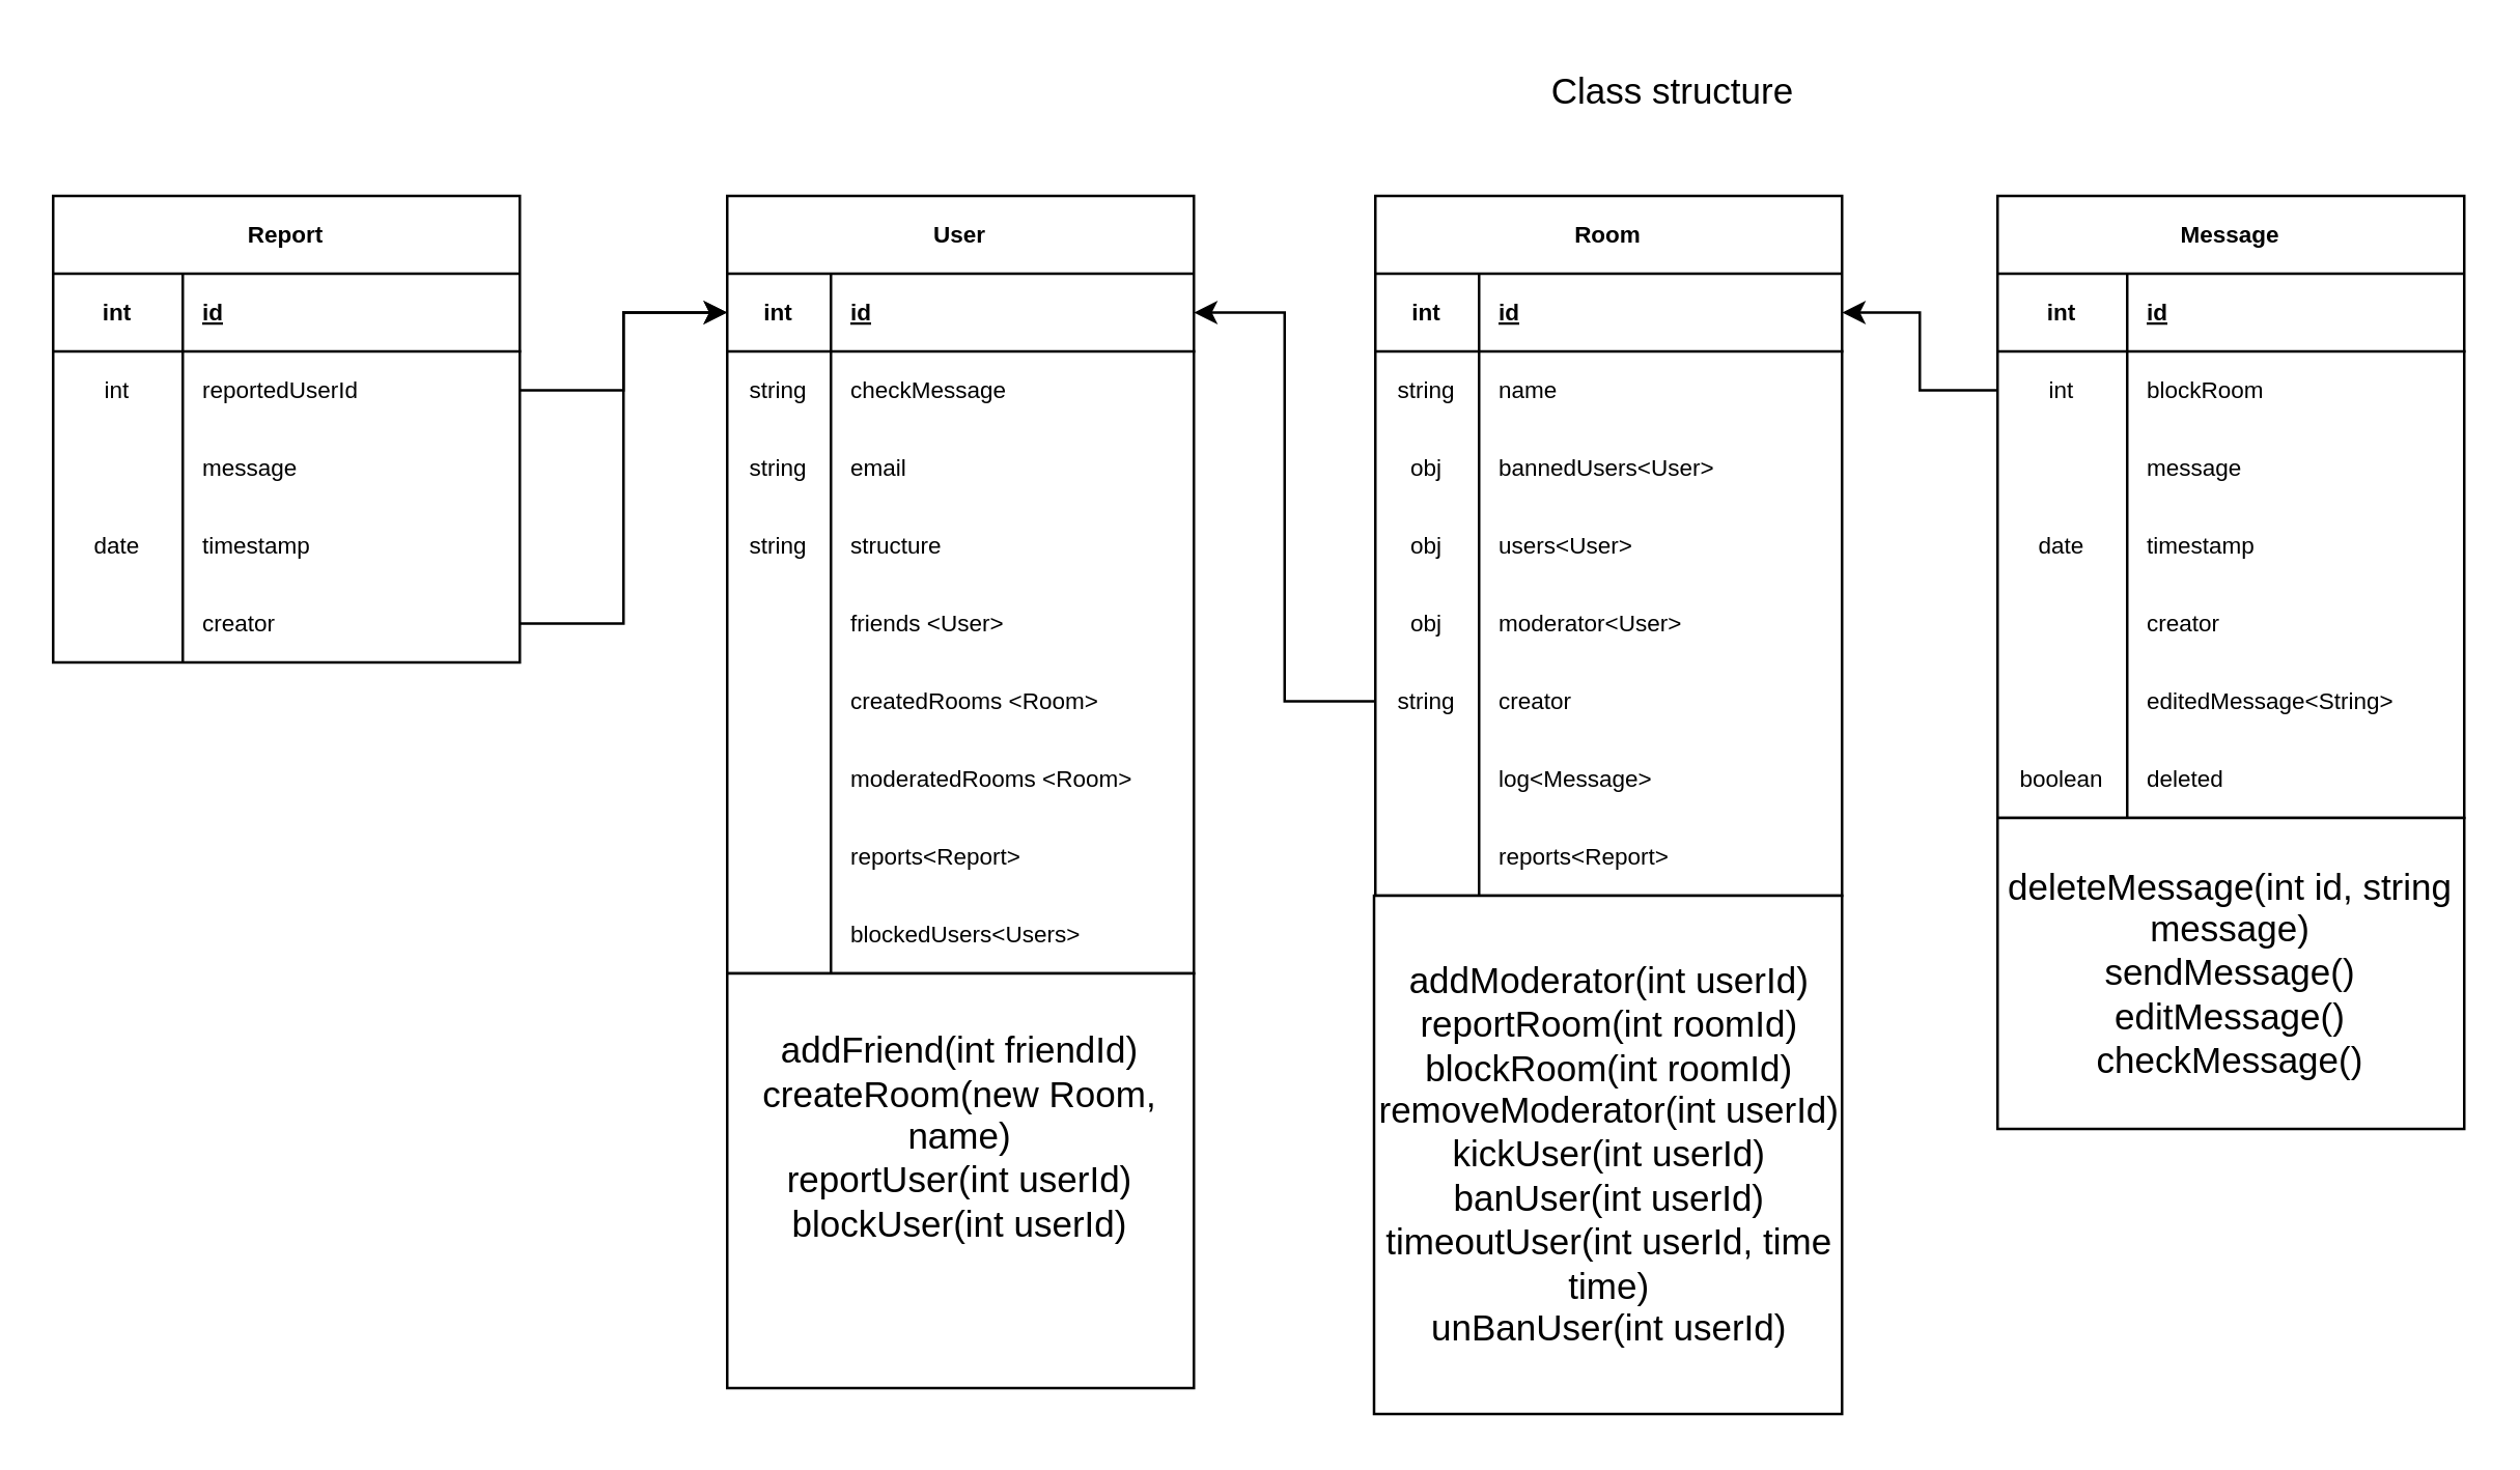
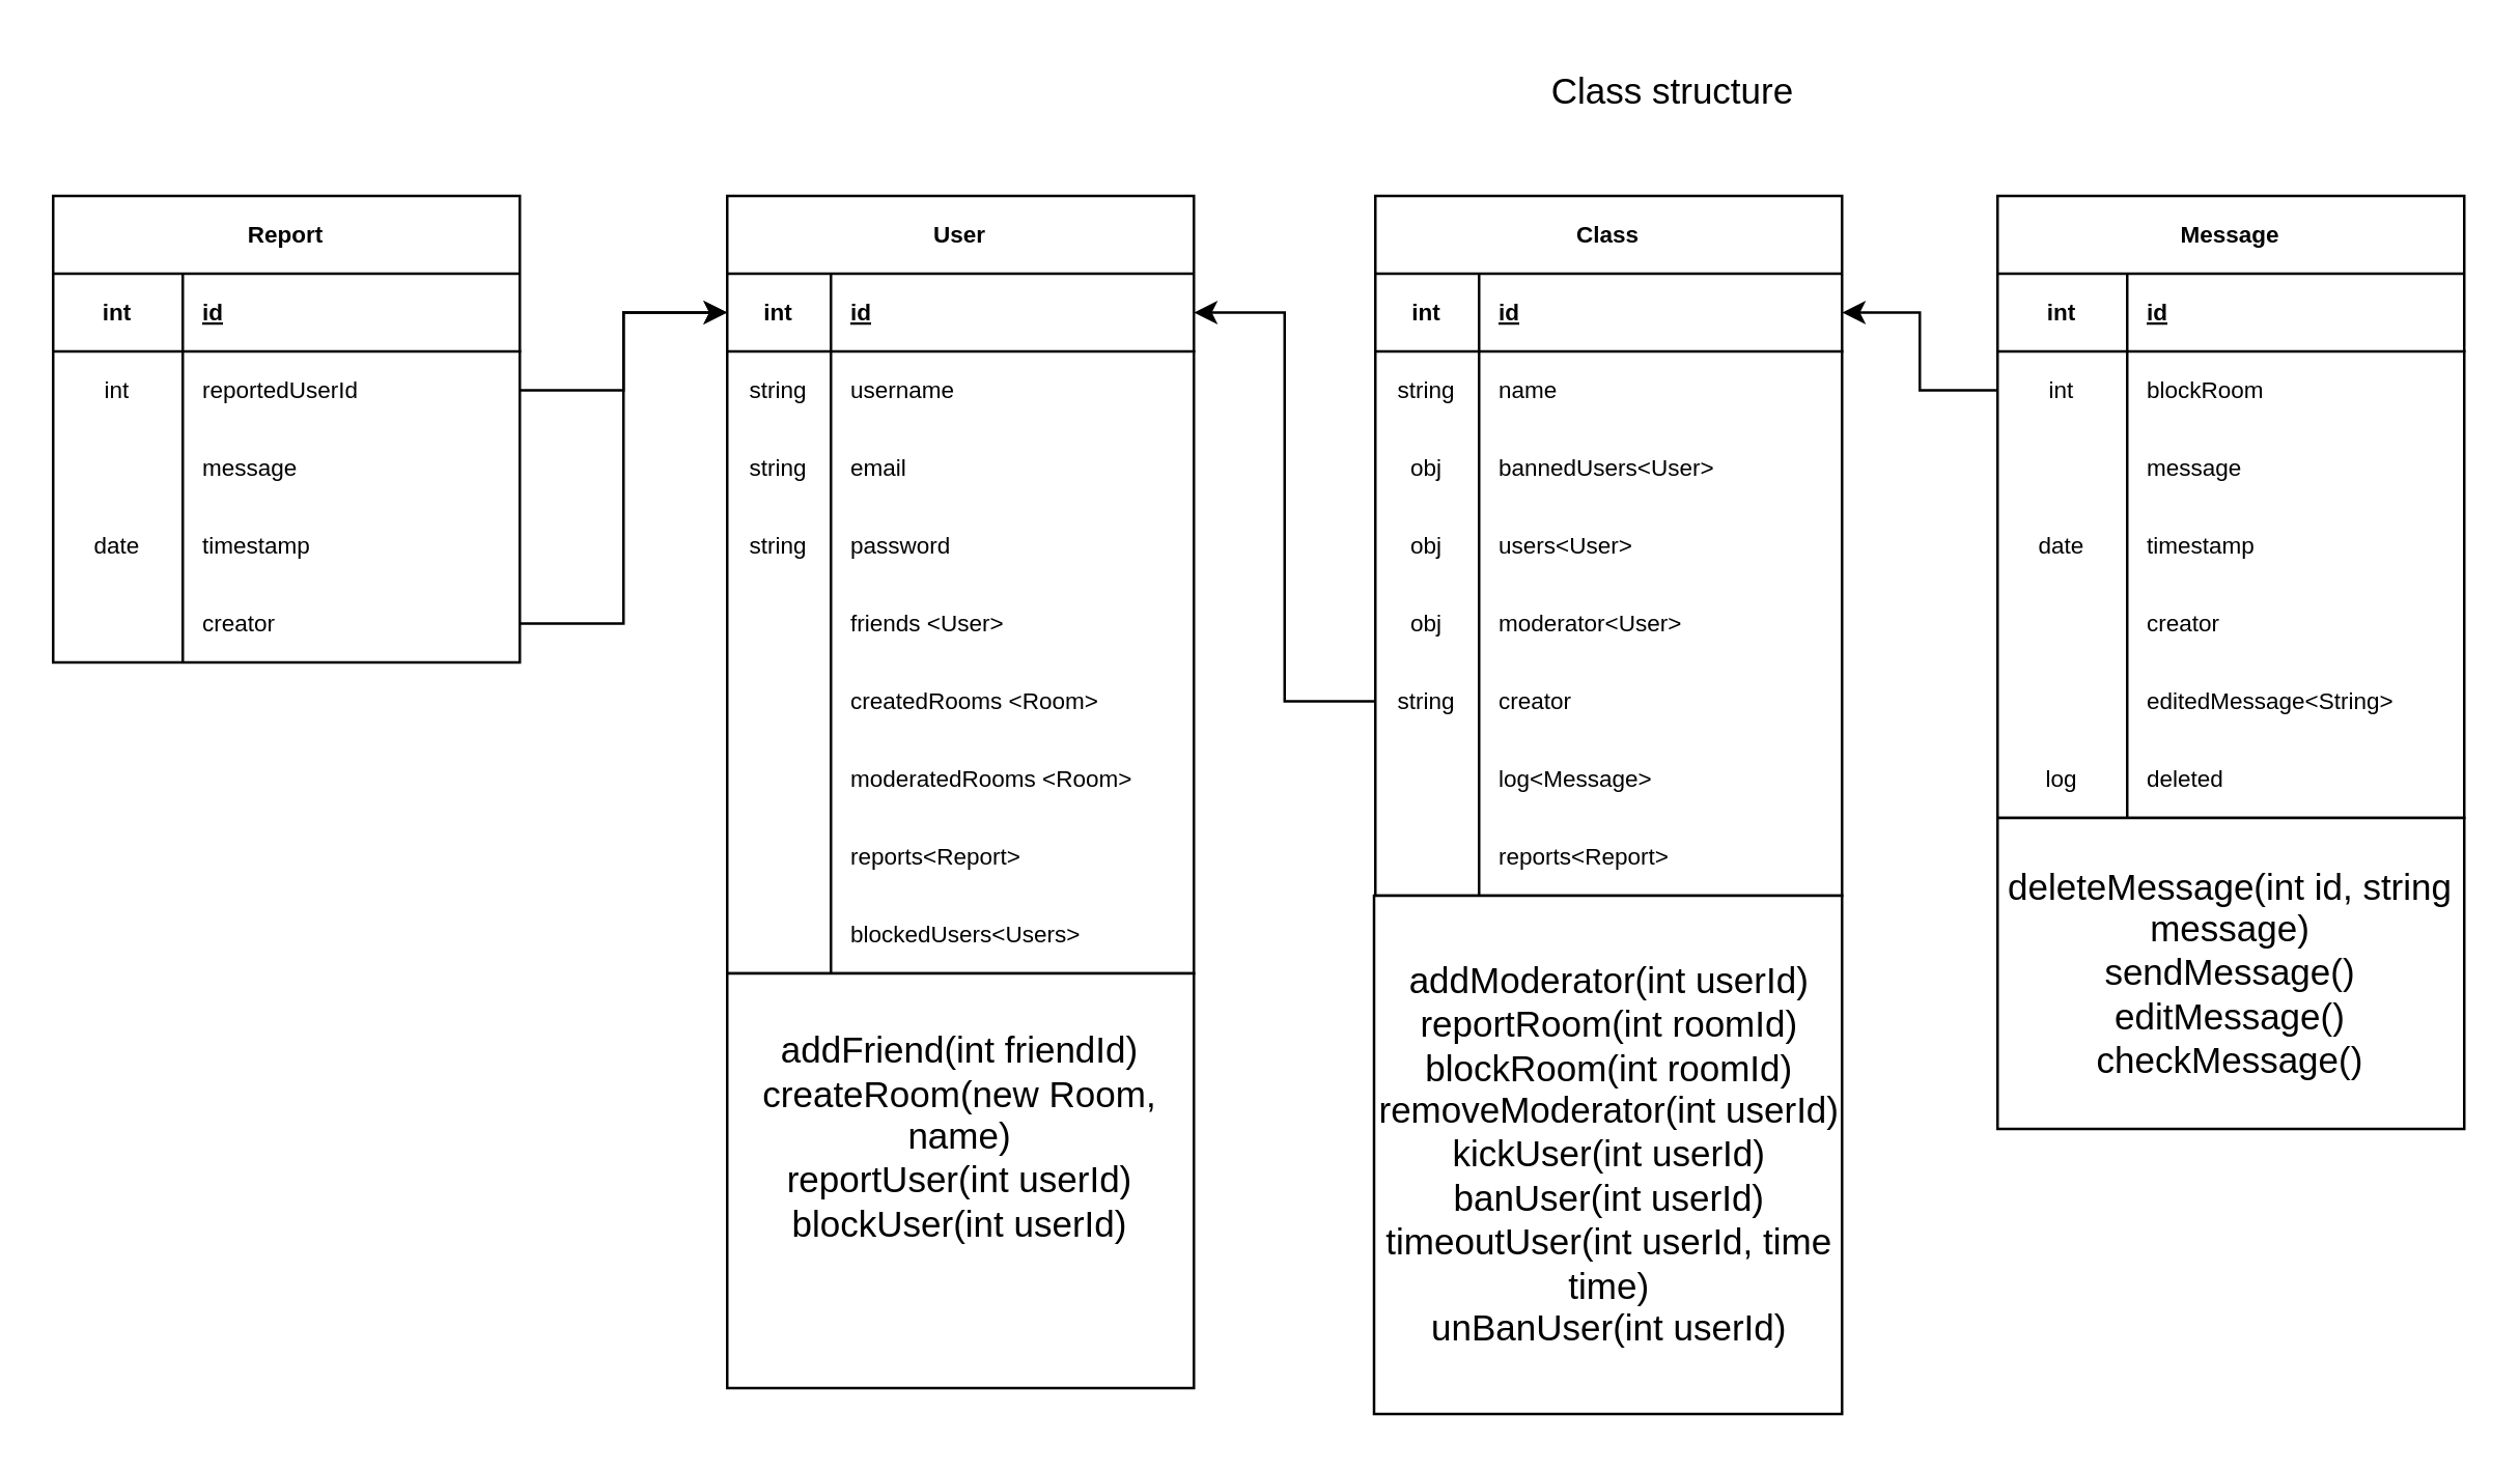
- <mxCell id="30" value="Room" style="shape=table;startSize=30;container=1;collapsible=1;childLayout=tableLayout;fixedRows=1;rowLines=0;fontStyle=1;align=center;resizeLast=1;strokeColor=#000000;fontSize=9;fillColor=#FFFFFF;" vertex="1" parent="1"><mxGeometry x="530" y="75" width="180" height="270" as="geometry" /></mxCell>
+ <mxCell id="30" value="Class" style="shape=table;startSize=30;container=1;collapsible=1;childLayout=tableLayout;fixedRows=1;rowLines=0;fontStyle=1;align=center;resizeLast=1;strokeColor=#000000;fontSize=9;fillColor=#FFFFFF;" vertex="1" parent="1"><mxGeometry x="530" y="75" width="180" height="270" as="geometry" /></mxCell>
- <mxCell id="8" value="checkMessage" style="shape=partialRectangle;connectable=0;fillColor=none;top=0;left=0;bottom=0;right=0;align=left;spacingLeft=6;overflow=hidden;strokeColor=#000000;fontSize=9;" vertex="1" parent="6"><mxGeometry x="40" width="140" height="30" as="geometry"><mxRectangle width="140" height="30" as="alternateBounds" /></mxGeometry></mxCell>
+ <mxCell id="8" value="username" style="shape=partialRectangle;connectable=0;fillColor=none;top=0;left=0;bottom=0;right=0;align=left;spacingLeft=6;overflow=hidden;strokeColor=#000000;fontSize=9;" vertex="1" parent="6"><mxGeometry x="40" width="140" height="30" as="geometry"><mxRectangle width="140" height="30" as="alternateBounds" /></mxGeometry></mxCell>
- <mxCell id="14" value="structure" style="shape=partialRectangle;connectable=0;fillColor=none;top=0;left=0;bottom=0;right=0;align=left;spacingLeft=6;overflow=hidden;strokeColor=#000000;fontSize=9;" vertex="1" parent="12"><mxGeometry x="40" width="140" height="30" as="geometry"><mxRectangle width="140" height="30" as="alternateBounds" /></mxGeometry></mxCell>
+ <mxCell id="14" value="password" style="shape=partialRectangle;connectable=0;fillColor=none;top=0;left=0;bottom=0;right=0;align=left;spacingLeft=6;overflow=hidden;strokeColor=#000000;fontSize=9;" vertex="1" parent="12"><mxGeometry x="40" width="140" height="30" as="geometry"><mxRectangle width="140" height="30" as="alternateBounds" /></mxGeometry></mxCell>
- <mxCell id="77" value="boolean" style="shape=partialRectangle;connectable=0;fillColor=none;top=0;left=0;bottom=0;right=0;editable=1;overflow=hidden;strokeColor=#000000;fontSize=9;" vertex="1" parent="76"><mxGeometry width="50" height="30" as="geometry"><mxRectangle width="50" height="30" as="alternateBounds" /></mxGeometry></mxCell>
+ <mxCell id="77" value="log" style="shape=partialRectangle;connectable=0;fillColor=none;top=0;left=0;bottom=0;right=0;editable=1;overflow=hidden;strokeColor=#000000;fontSize=9;" vertex="1" parent="76"><mxGeometry width="50" height="30" as="geometry"><mxRectangle width="50" height="30" as="alternateBounds" /></mxGeometry></mxCell>
